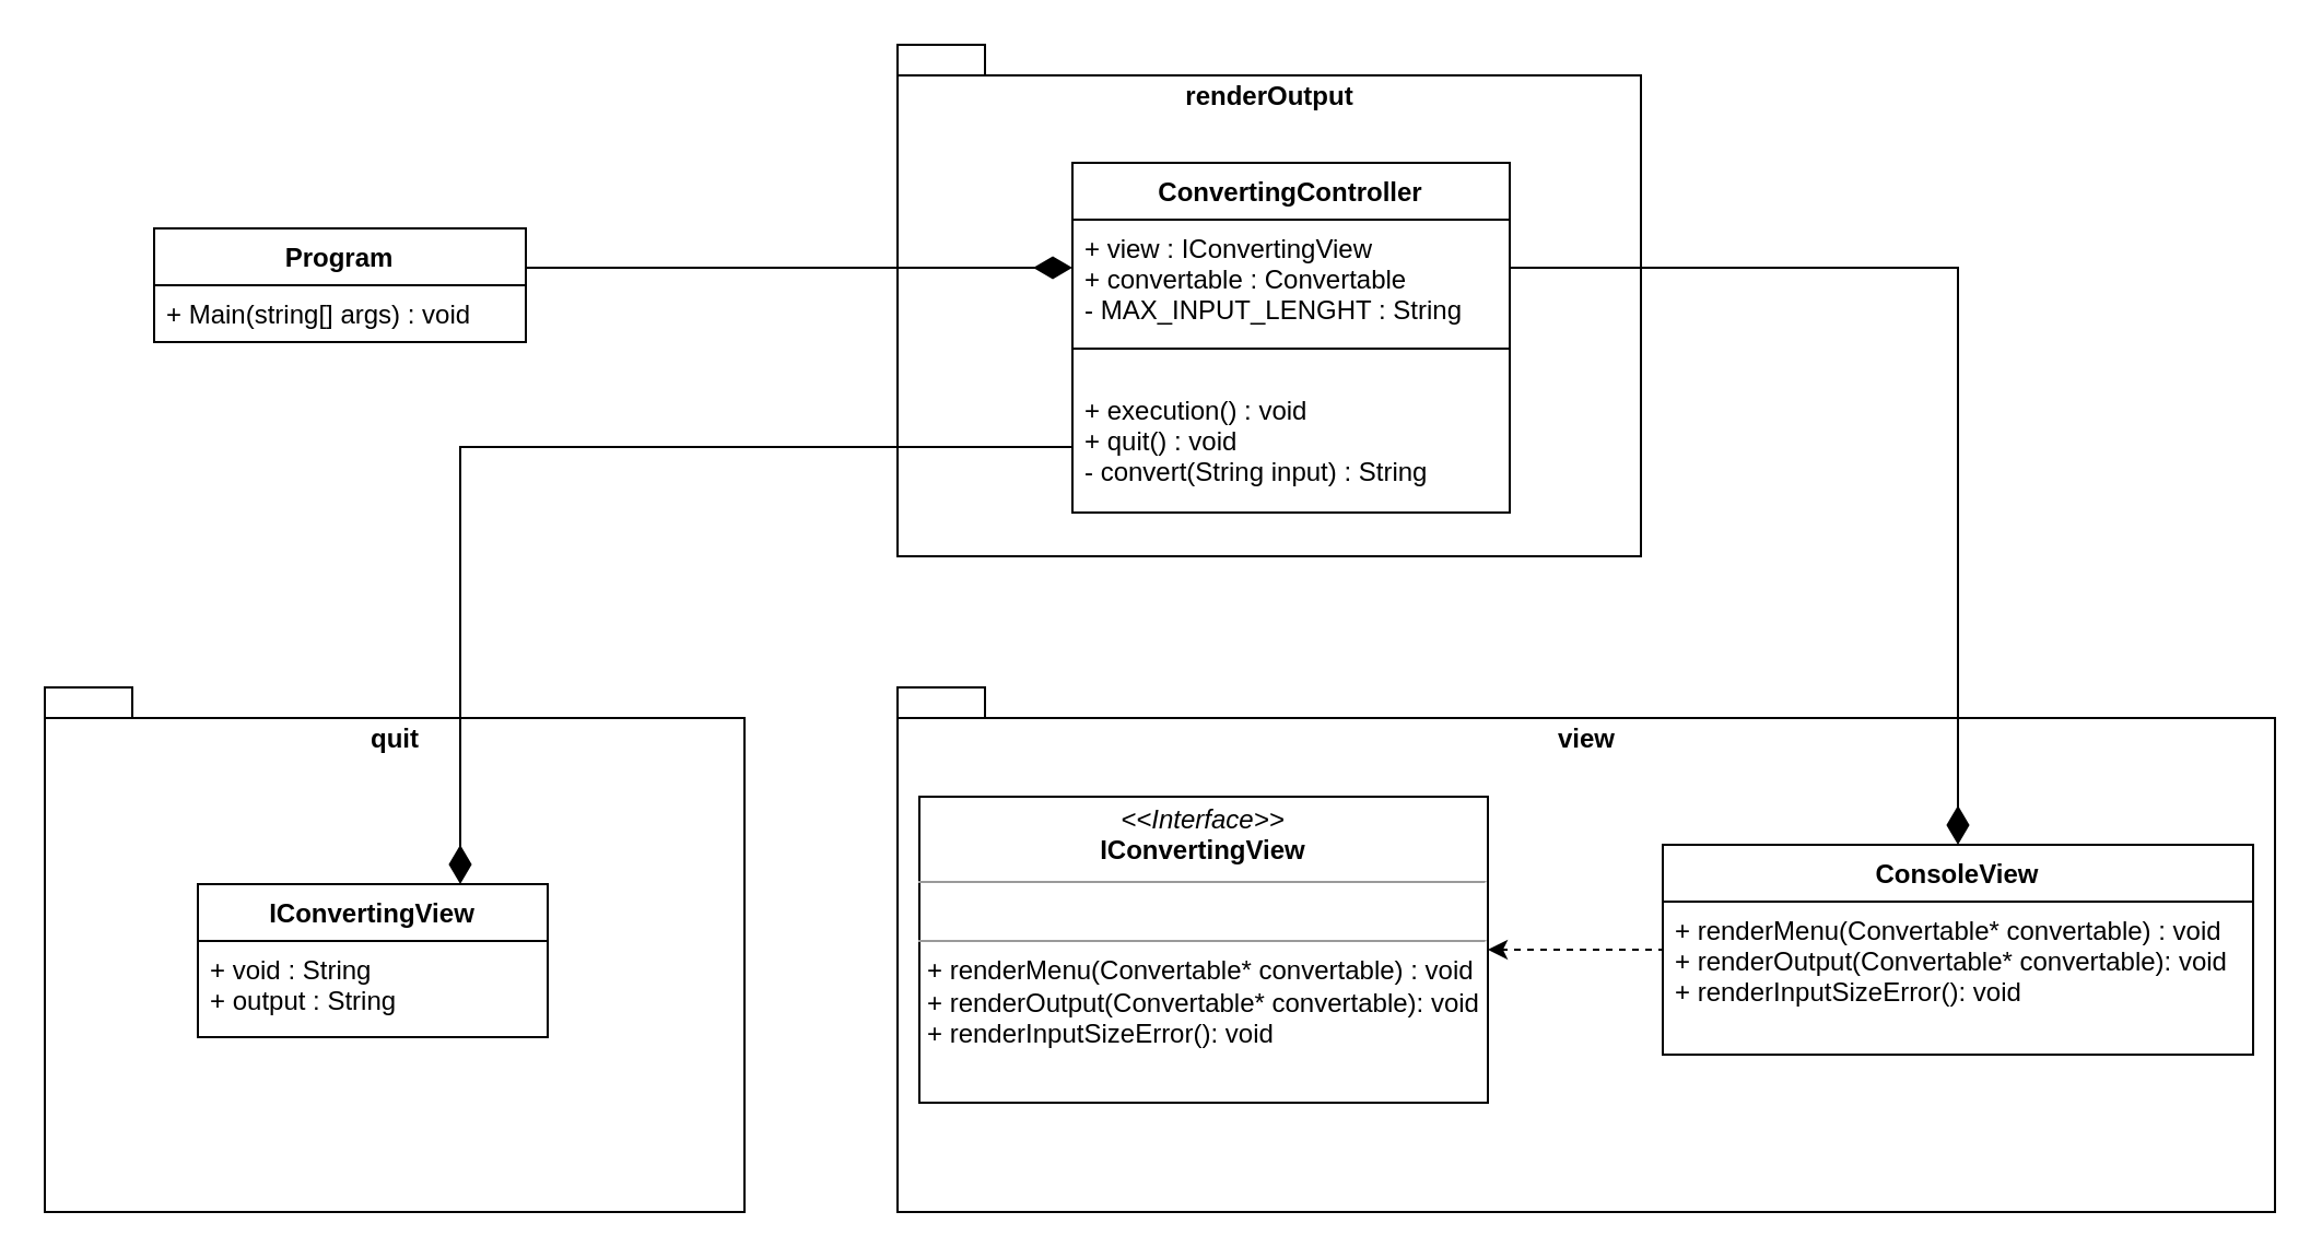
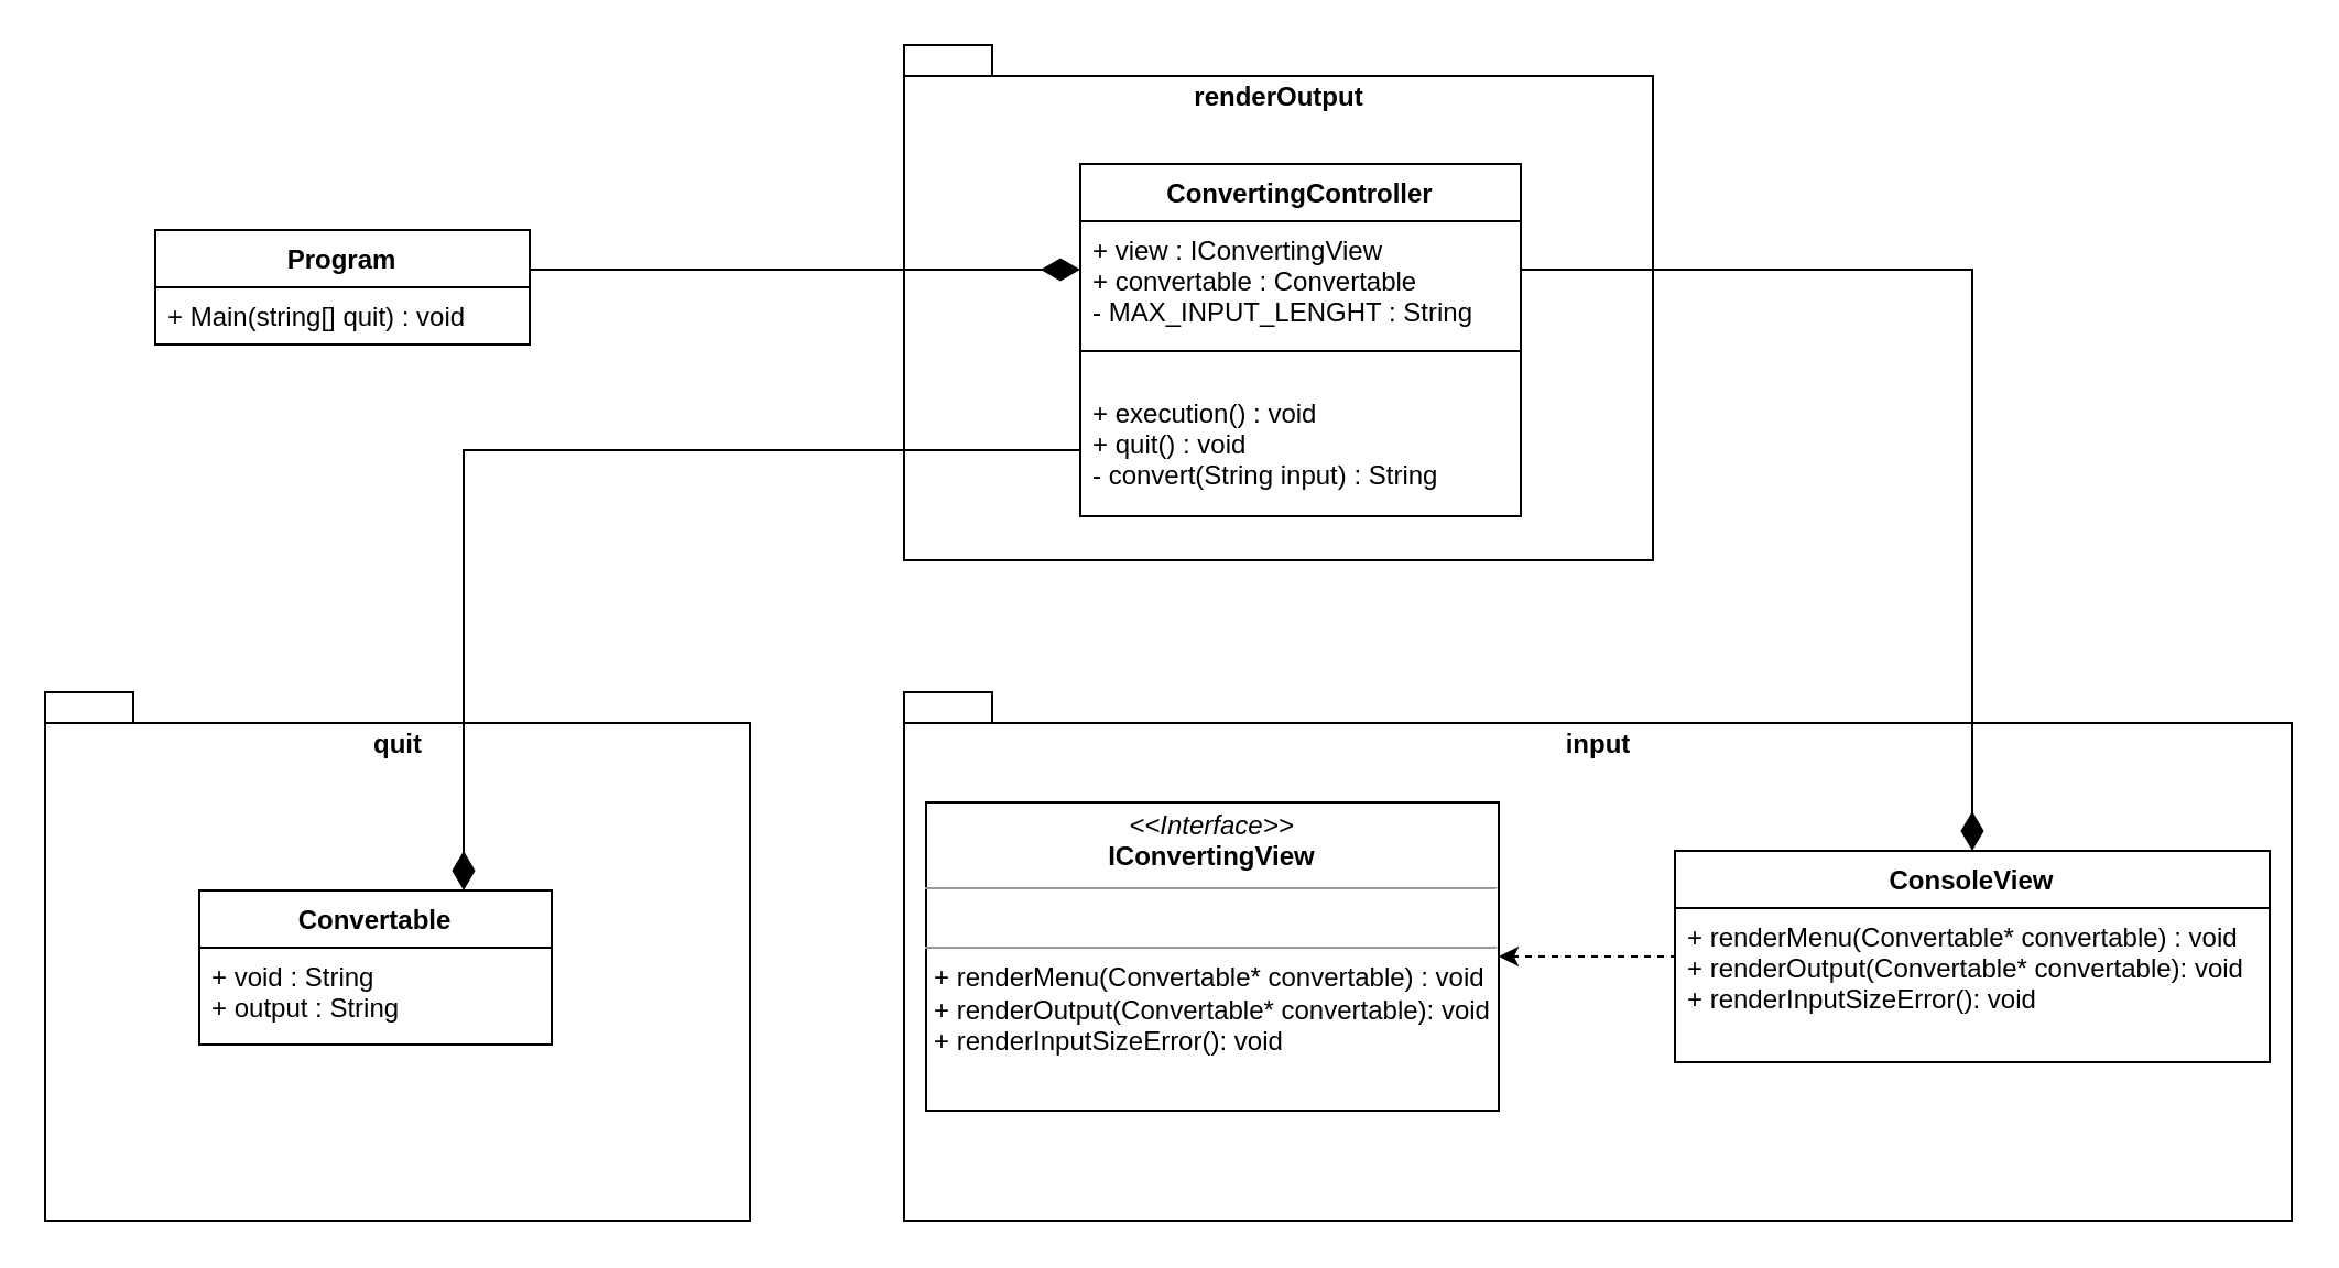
- <mxCell id="3" value="+ Main(string[] args) : void" style="text;align=left;verticalAlign=top;spacingLeft=4;spacingRight=4;overflow=hidden;rotatable=0;points=[[0,0.5],[1,0.5]];portConstraint=eastwest;fillColor=#ffffff;strokeColor=#000000;" vertex="1" parent="2"><mxGeometry y="26" width="170" height="26" as="geometry" /></mxCell>
+ <mxCell id="3" value="+ Main(string[] quit) : void" style="text;align=left;verticalAlign=top;spacingLeft=4;spacingRight=4;overflow=hidden;rotatable=0;points=[[0,0.5],[1,0.5]];portConstraint=eastwest;fillColor=#ffffff;strokeColor=#000000;" vertex="1" parent="2"><mxGeometry y="26" width="170" height="26" as="geometry" /></mxCell>
- <mxCell id="5" value="view" style="shape=folder;fontStyle=1;spacingTop=10;tabWidth=40;tabHeight=14;tabPosition=left;html=1;align=center;verticalAlign=top;" vertex="1" parent="1"><mxGeometry x="410" y="314" width="630" height="240" as="geometry" /></mxCell>
+ <mxCell id="5" value="input" style="shape=folder;fontStyle=1;spacingTop=10;tabWidth=40;tabHeight=14;tabPosition=left;html=1;align=center;verticalAlign=top;" vertex="1" parent="1"><mxGeometry x="410" y="314" width="630" height="240" as="geometry" /></mxCell>
- <mxCell id="7" value="IConvertingView" style="swimlane;fontStyle=1;align=center;verticalAlign=top;childLayout=stackLayout;horizontal=1;startSize=26;horizontalStack=0;resizeParent=1;resizeParentMax=0;resizeLast=0;collapsible=1;marginBottom=0;" vertex="1" parent="1"><mxGeometry x="90" y="404" width="160" height="70" as="geometry" /></mxCell>
+ <mxCell id="7" value="Convertable" style="swimlane;fontStyle=1;align=center;verticalAlign=top;childLayout=stackLayout;horizontal=1;startSize=26;horizontalStack=0;resizeParent=1;resizeParentMax=0;resizeLast=0;collapsible=1;marginBottom=0;" vertex="1" parent="1"><mxGeometry x="90" y="404" width="160" height="70" as="geometry" /></mxCell>
